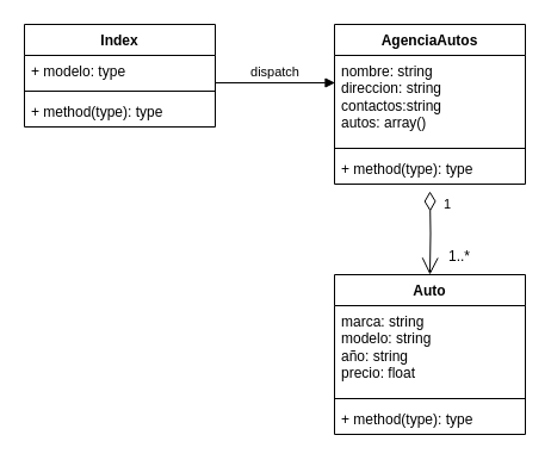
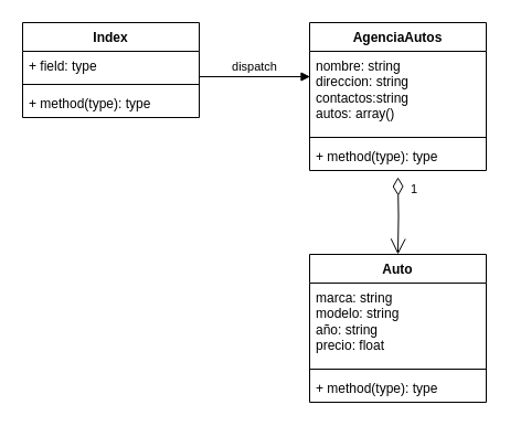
- <mxCell id="11" value="+ modelo: type" style="text;strokeColor=none;fillColor=none;align=left;verticalAlign=top;spacingLeft=4;spacingRight=4;overflow=hidden;rotatable=0;points=[[0,0.5],[1,0.5]];portConstraint=eastwest;whiteSpace=wrap;html=1;" parent="10" vertex="1"><mxGeometry y="26" width="160" height="26" as="geometry" /></mxCell>
+ <mxCell id="11" value="+ field: type" style="text;strokeColor=none;fillColor=none;align=left;verticalAlign=top;spacingLeft=4;spacingRight=4;overflow=hidden;rotatable=0;points=[[0,0.5],[1,0.5]];portConstraint=eastwest;whiteSpace=wrap;html=1;" parent="10" vertex="1"><mxGeometry y="26" width="160" height="26" as="geometry" /></mxCell>
- <mxCell id="15" value="1..*" style="text;html=1;strokeColor=none;fillColor=none;align=center;verticalAlign=middle;whiteSpace=wrap;rounded=0;" vertex="1" parent="1"><mxGeometry x="370" y="200" width="30" height="30" as="geometry" /></mxCell>
